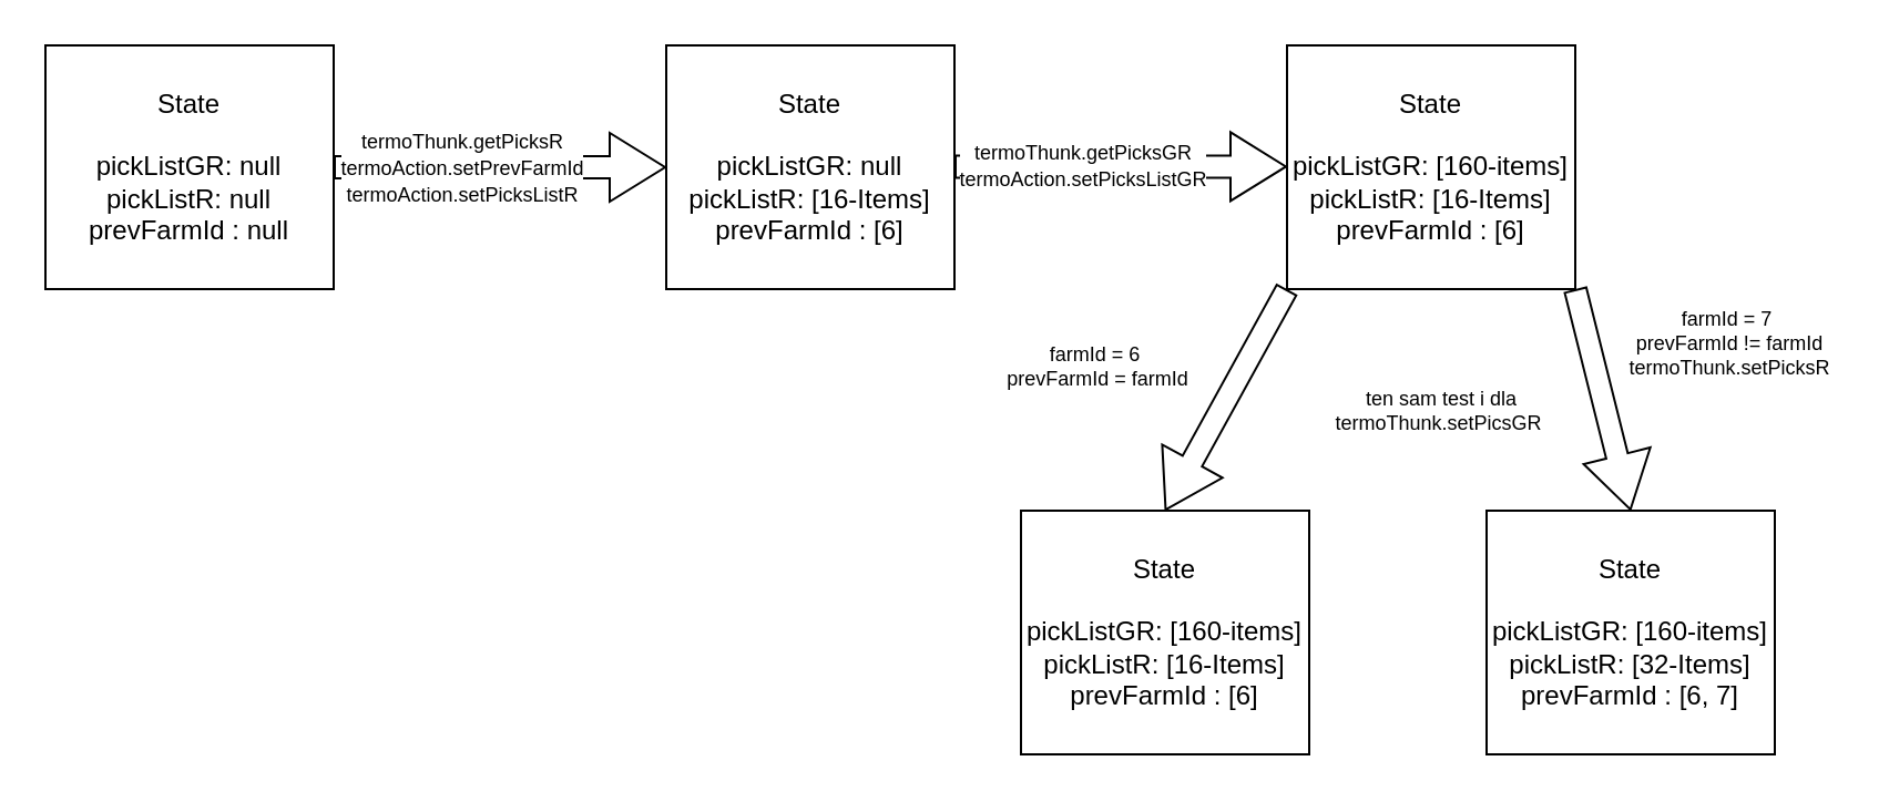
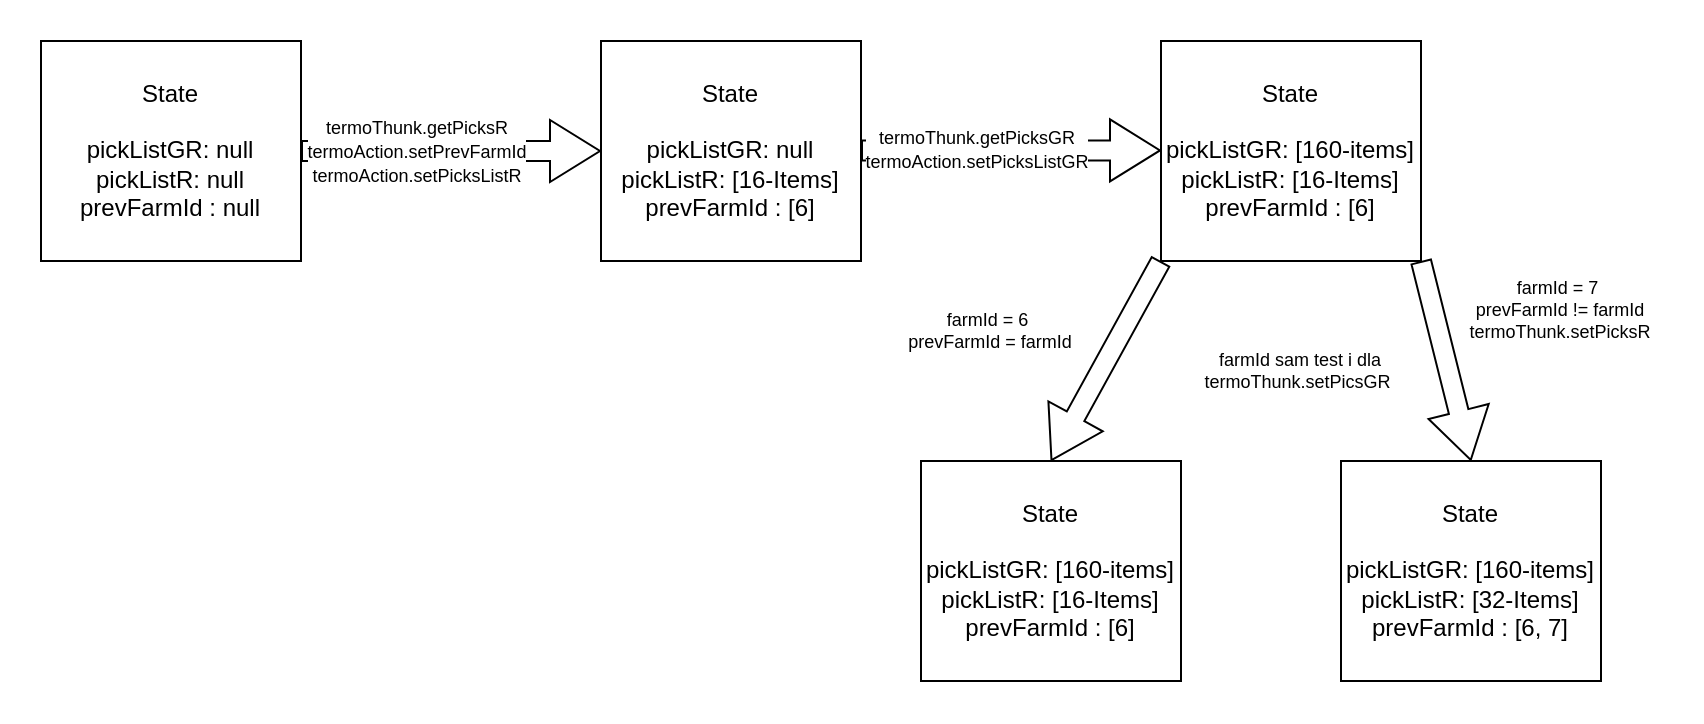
- <mxCell id="15" value="ten sam test i dla&lt;br&gt;termoThunk.setPicsGR&amp;nbsp;" style="text;html=1;strokeColor=none;fillColor=none;align=center;verticalAlign=middle;whiteSpace=wrap;rounded=0;fontSize=9;" vertex="1" parent="1"><mxGeometry x="600" y="170" width="100" height="30" as="geometry" /></mxCell>
+ <mxCell id="15" value="farmId sam test i dla&lt;br&gt;termoThunk.setPicsGR&amp;nbsp;" style="text;html=1;strokeColor=none;fillColor=none;align=center;verticalAlign=middle;whiteSpace=wrap;rounded=0;fontSize=9;" vertex="1" parent="1"><mxGeometry x="600" y="170" width="100" height="30" as="geometry" /></mxCell>
